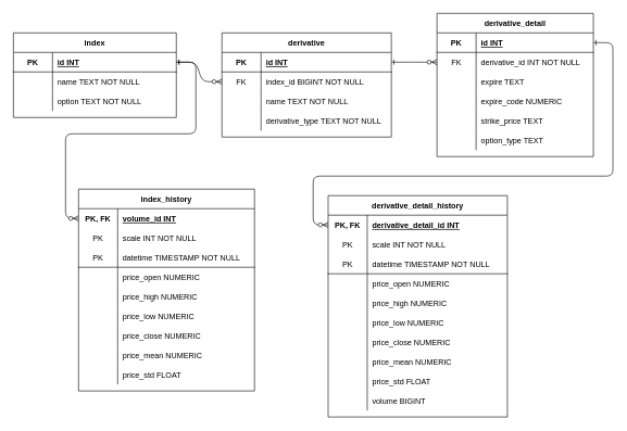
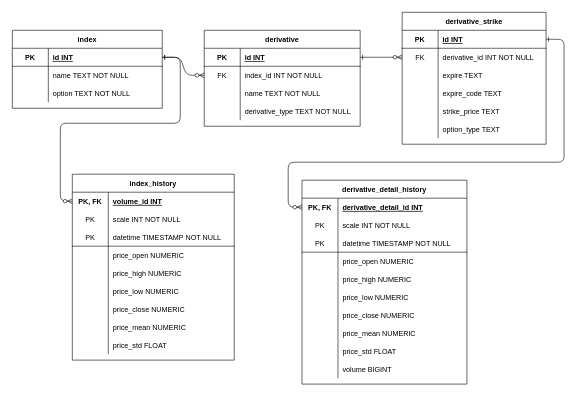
- <mxCell id="86" value="derivative_detail" style="shape=table;startSize=30;container=1;collapsible=1;childLayout=tableLayout;fixedRows=1;rowLines=0;fontStyle=1;align=center;resizeLast=1;" vertex="1" parent="1"><mxGeometry x="670" y="20" width="240" height="220" as="geometry"><mxRectangle x="780" y="30" width="90" height="30" as="alternateBounds" /></mxGeometry></mxCell>
+ <mxCell id="86" value="derivative_strike" style="shape=table;startSize=30;container=1;collapsible=1;childLayout=tableLayout;fixedRows=1;rowLines=0;fontStyle=1;align=center;resizeLast=1;" vertex="1" parent="1"><mxGeometry x="670" y="20" width="240" height="220" as="geometry"><mxRectangle x="780" y="30" width="90" height="30" as="alternateBounds" /></mxGeometry></mxCell>
- <mxCell id="47" value="index_id BIGINT NOT NULL" style="shape=partialRectangle;connectable=0;fillColor=none;top=0;left=0;bottom=0;right=0;align=left;spacingLeft=6;overflow=hidden;" parent="45" vertex="1"><mxGeometry x="60" width="200" height="30" as="geometry"><mxRectangle width="200" height="30" as="alternateBounds" /></mxGeometry></mxCell>
+ <mxCell id="47" value="index_id INT NOT NULL" style="shape=partialRectangle;connectable=0;fillColor=none;top=0;left=0;bottom=0;right=0;align=left;spacingLeft=6;overflow=hidden;" parent="45" vertex="1"><mxGeometry x="60" width="200" height="30" as="geometry"><mxRectangle width="200" height="30" as="alternateBounds" /></mxGeometry></mxCell>
- <mxCell id="98" value="expire_code NUMERIC" style="shape=partialRectangle;connectable=0;fillColor=none;top=0;left=0;bottom=0;right=0;align=left;spacingLeft=6;overflow=hidden;" vertex="1" parent="96"><mxGeometry x="60" width="180" height="30" as="geometry"><mxRectangle width="180" height="30" as="alternateBounds" /></mxGeometry></mxCell>
+ <mxCell id="98" value="expire_code TEXT" style="shape=partialRectangle;connectable=0;fillColor=none;top=0;left=0;bottom=0;right=0;align=left;spacingLeft=6;overflow=hidden;" vertex="1" parent="96"><mxGeometry x="60" width="180" height="30" as="geometry"><mxRectangle width="180" height="30" as="alternateBounds" /></mxGeometry></mxCell>
